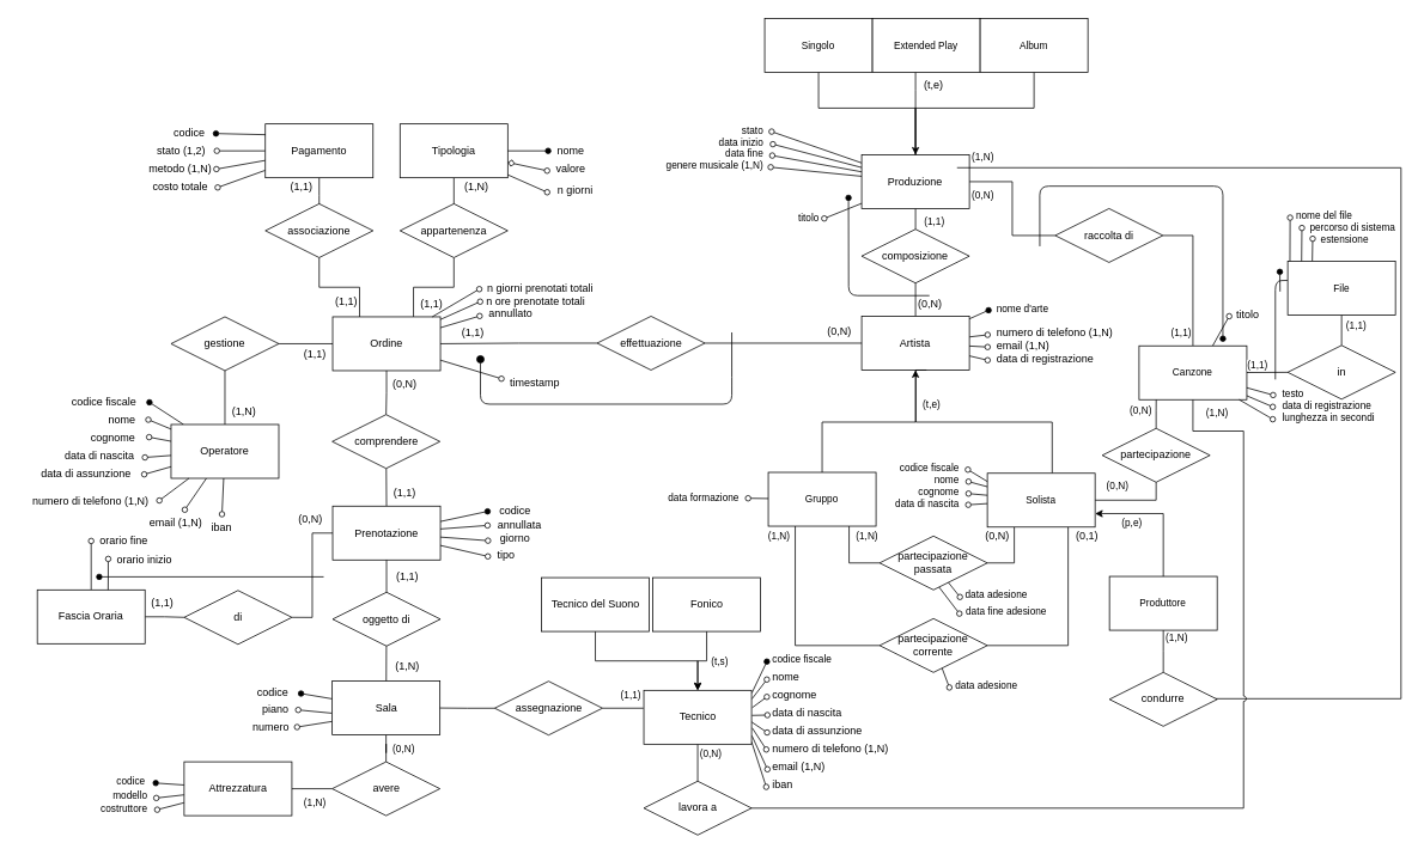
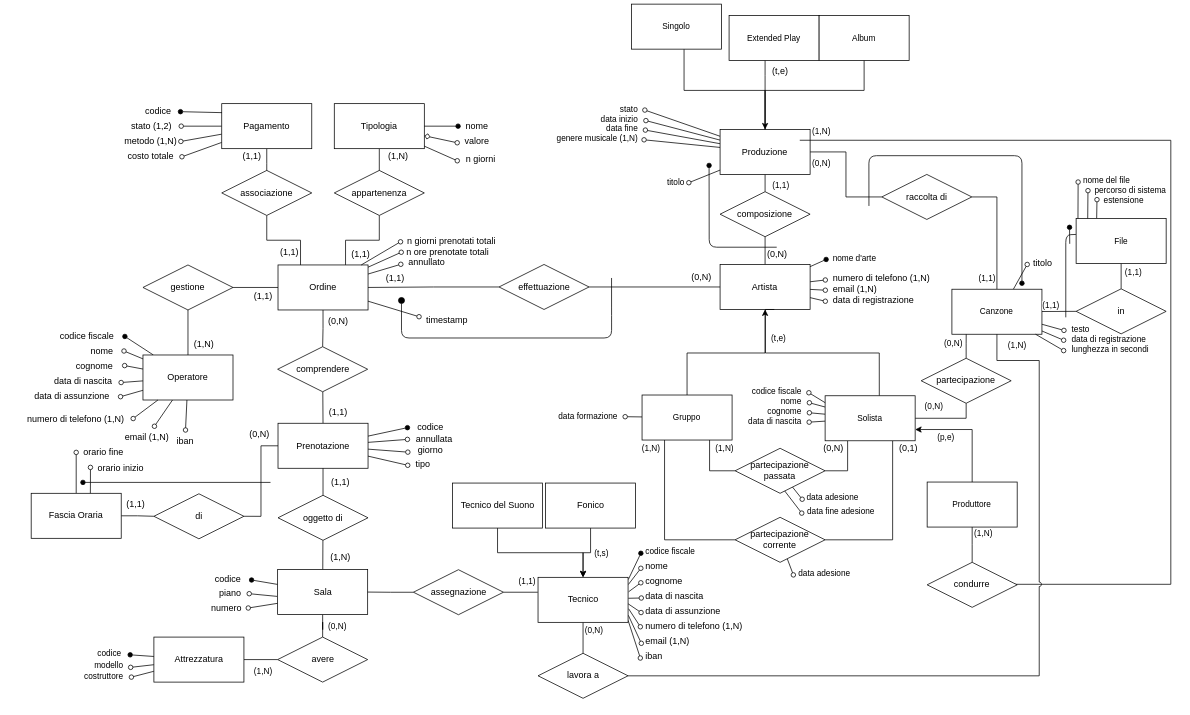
- <mxCell id="144" value="Singolo" style="whiteSpace=wrap;html=1;fontFamily=Helvetica;fontSize=11;fontColor=default;labelBackgroundColor=default;" parent="1" vertex="1"><mxGeometry x="851.21" y="20" width="120" height="60" as="geometry" /></mxCell>
+ <mxCell id="144" value="Singolo" style="whiteSpace=wrap;html=1;fontFamily=Helvetica;fontSize=11;fontColor=default;labelBackgroundColor=default;" parent="1" vertex="1"><mxGeometry x="841.21" y="5" width="120" height="60" as="geometry" /></mxCell>
